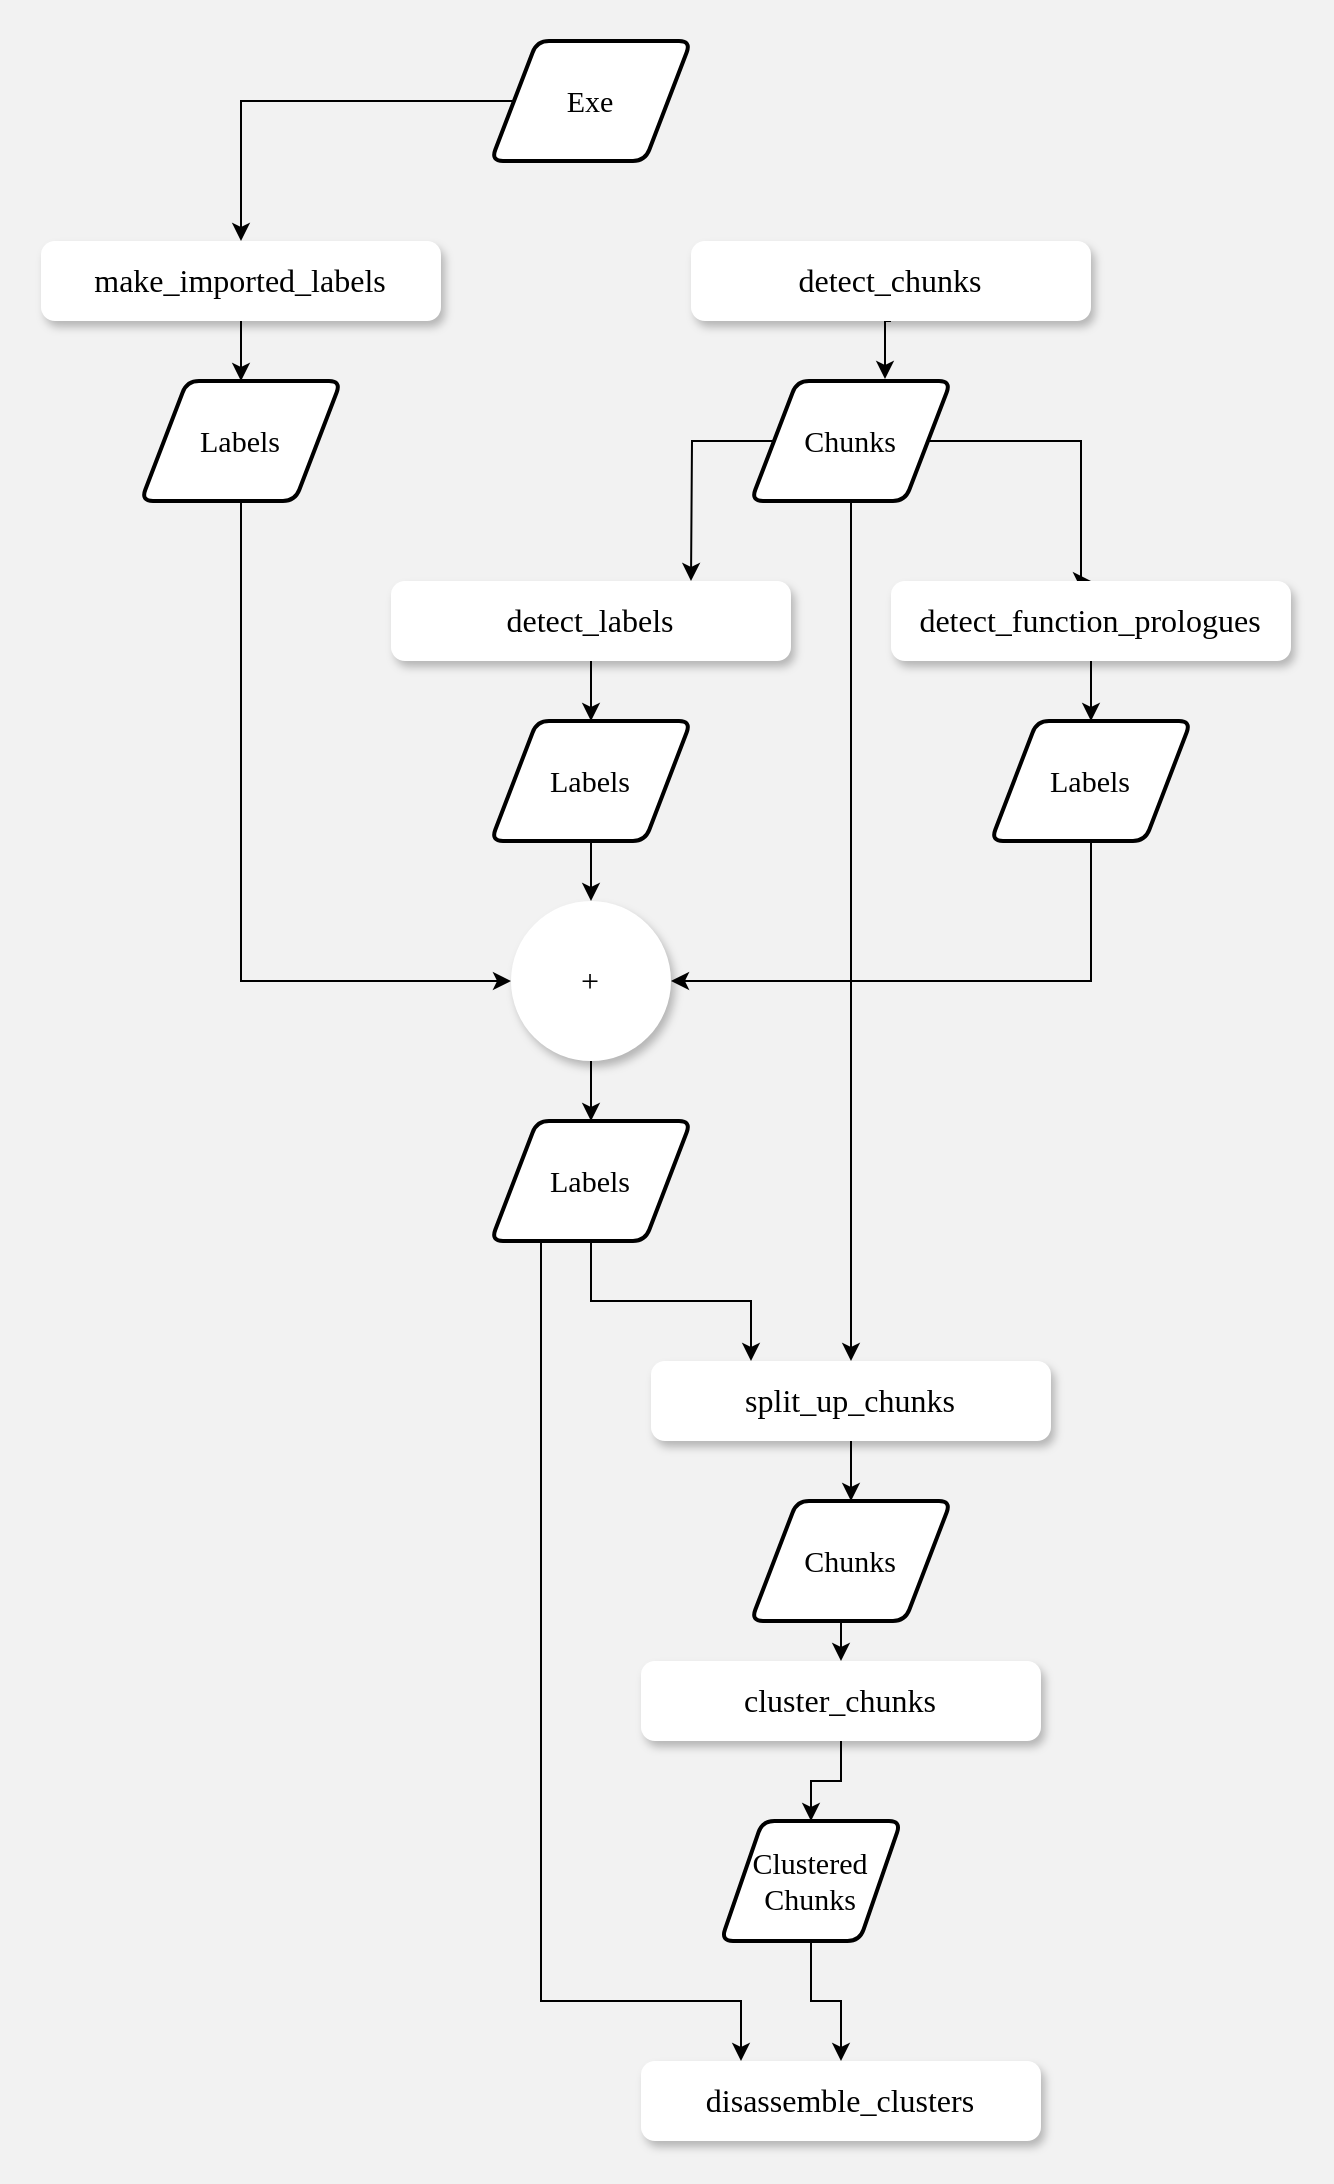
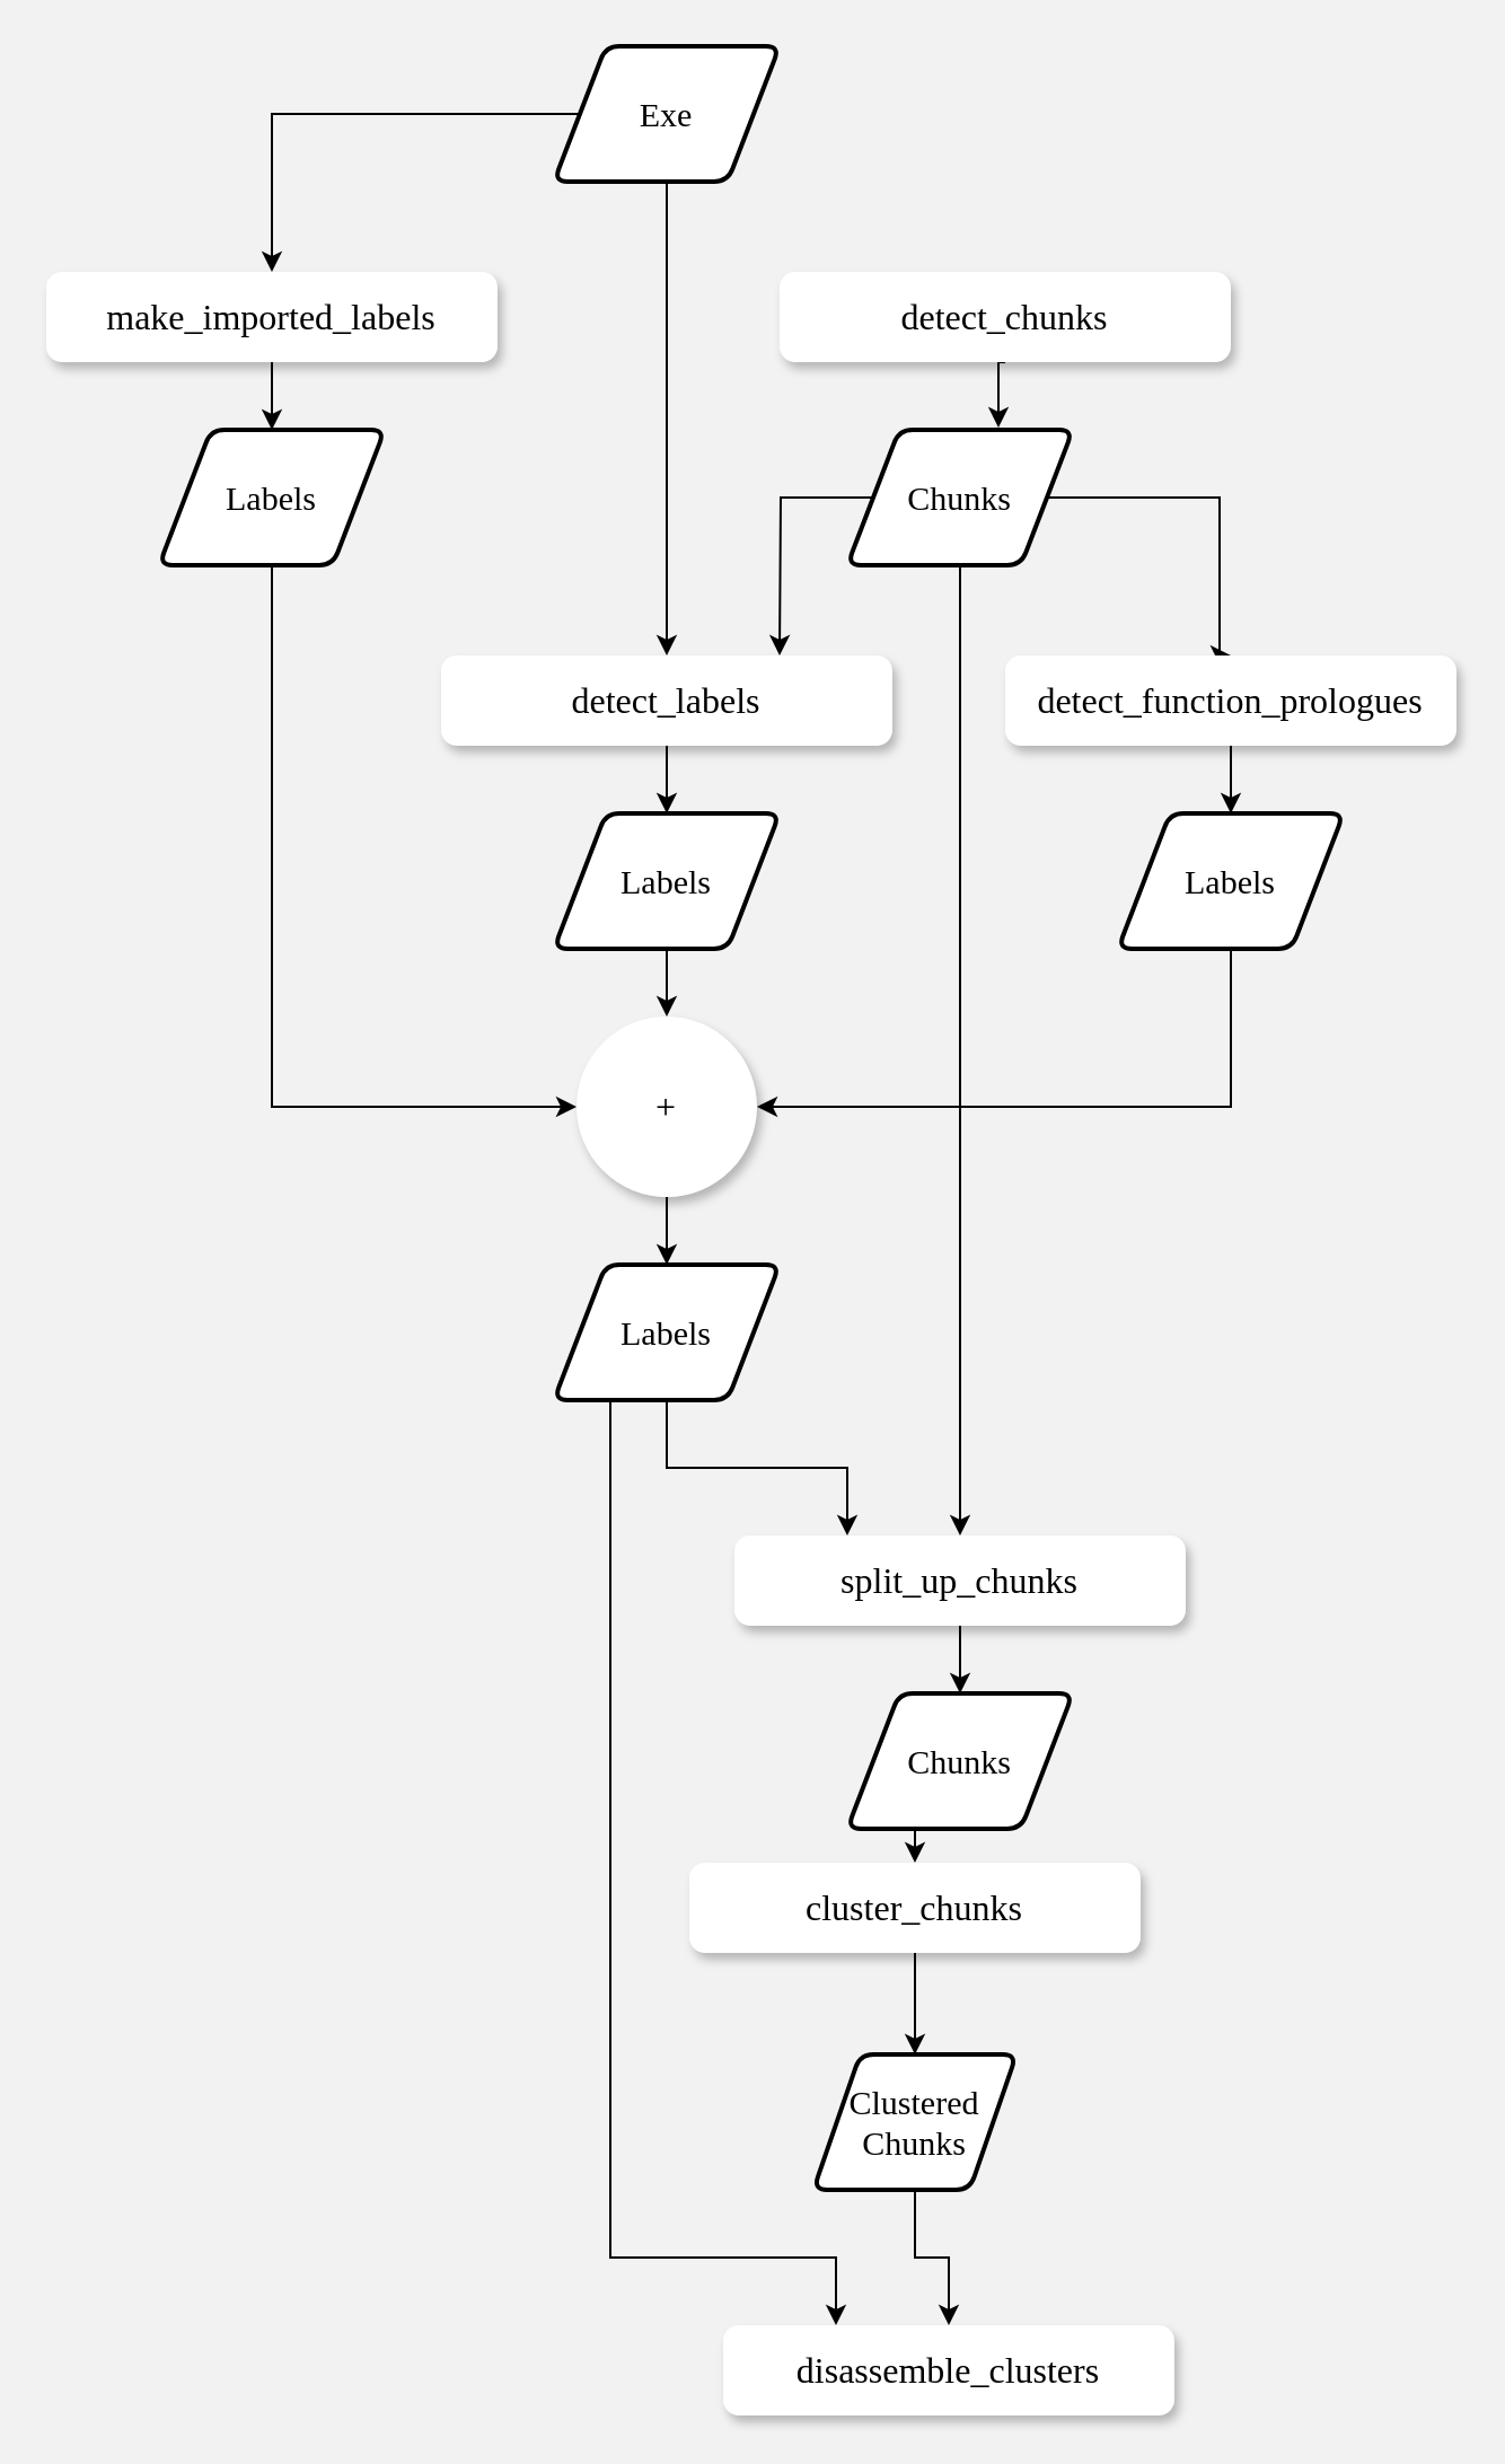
+ <mxCell id="7" style="edgeStyle=orthogonalEdgeStyle;rounded=0;orthogonalLoop=1;jettySize=auto;html=1;exitX=0.5;exitY=1;exitDx=0;exitDy=0;fontFamily=D-DIN Exp;fontSize=16;" edge="1" parent="1" source="8" target="16"><mxGeometry relative="1" as="geometry" /></mxCell>
- <mxCell id="33" value="&lt;span style=&quot;text-align: left&quot;&gt;cluster_chunks&lt;br&gt;&lt;/span&gt;" style="rounded=1;whiteSpace=wrap;html=1;absoluteArcSize=1;arcSize=14;strokeWidth=2;fontFamily=D-DIN;fontSize=16;strokeColor=none;fontStyle=0;shadow=1;" vertex="1" parent="1"><mxGeometry x="320" y="830" width="200" height="40" as="geometry" /></mxCell>
+ <mxCell id="33" value="&lt;span style=&quot;text-align: left&quot;&gt;cluster_chunks&lt;br&gt;&lt;/span&gt;" style="rounded=1;whiteSpace=wrap;html=1;absoluteArcSize=1;arcSize=14;strokeWidth=2;fontFamily=D-DIN;fontSize=16;strokeColor=none;fontStyle=0;shadow=1;" vertex="1" parent="1"><mxGeometry x="305" y="825" width="200" height="40" as="geometry" /></mxCell>
